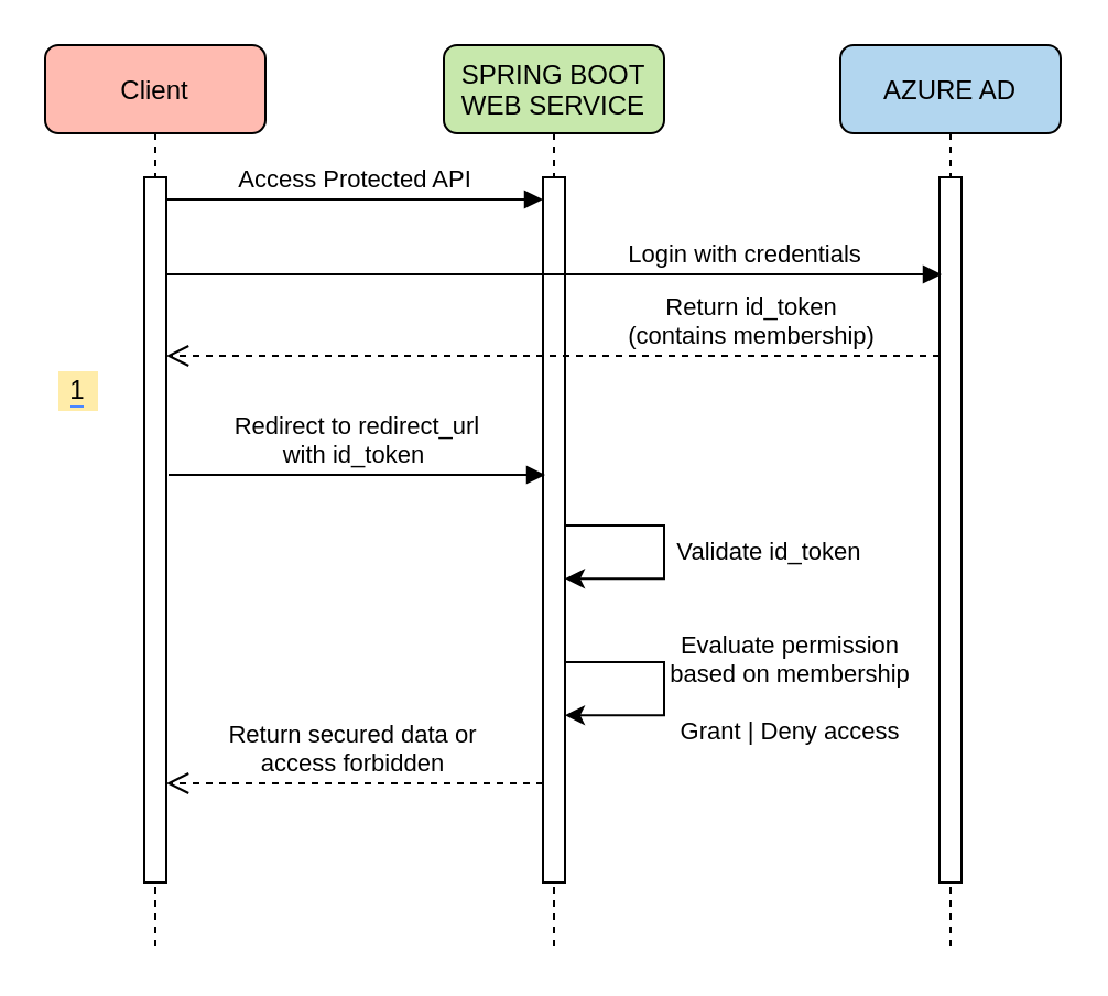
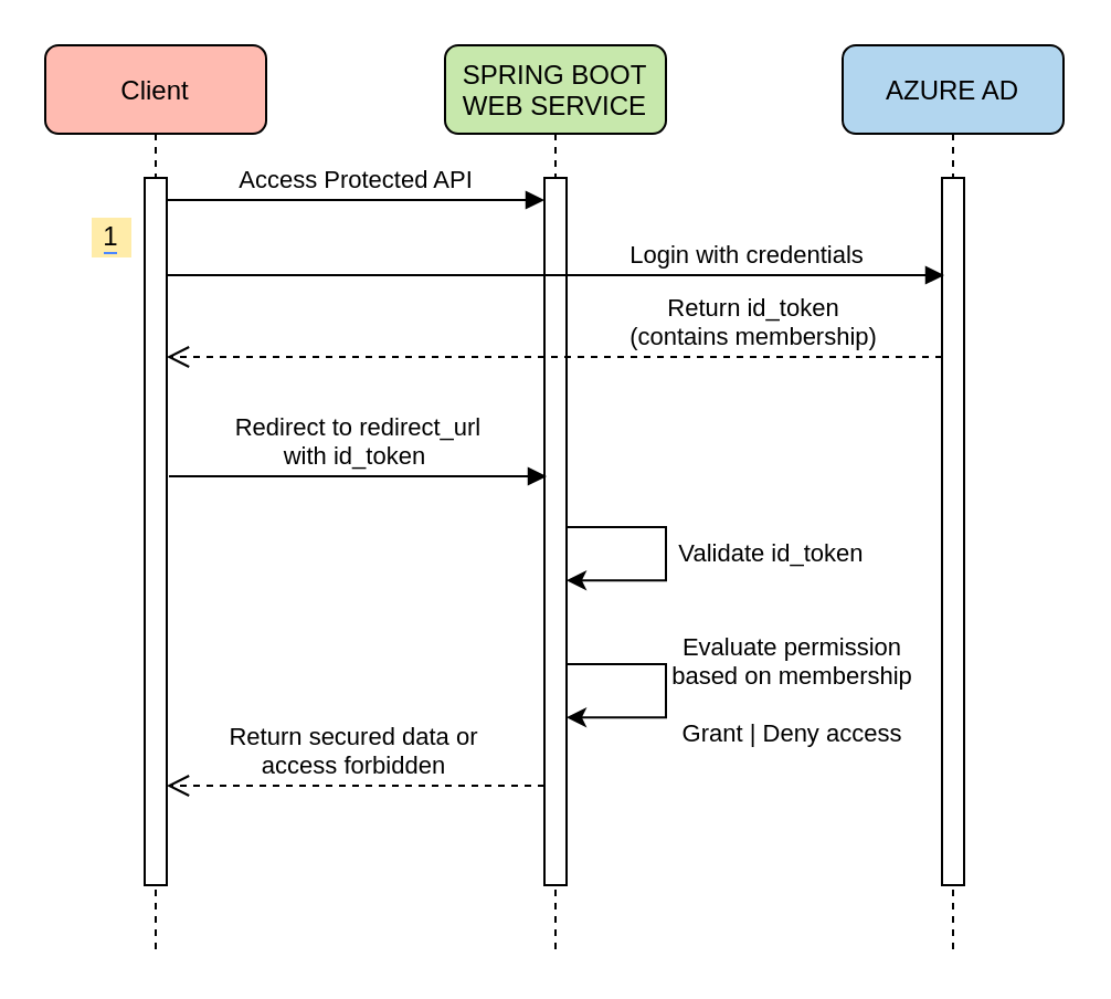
- <mxCell id="12" value="&lt;span style=&quot;background-color: rgb(255 , 236 , 169)&quot;&gt;1&lt;/span&gt;" style="rounded=0;whiteSpace=wrap;html=1;labelBackgroundColor=#4A86FF;fillColor=#FFECA9;strokeColor=none;" parent="1" vertex="1"><mxGeometry x="26" y="168" width="18" height="18" as="geometry" /></mxCell>
+ <mxCell id="12" value="&lt;span style=&quot;background-color: rgb(255 , 236 , 169)&quot;&gt;1&lt;/span&gt;" style="rounded=0;whiteSpace=wrap;html=1;labelBackgroundColor=#4A86FF;fillColor=#FFECA9;strokeColor=none;" parent="1" vertex="1"><mxGeometry x="41" y="98" width="18" height="18" as="geometry" /></mxCell>
